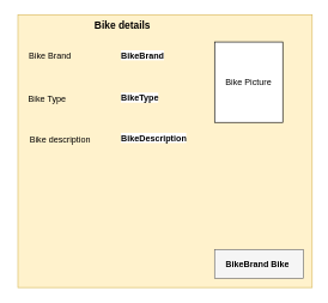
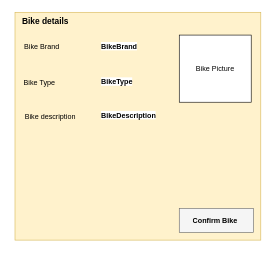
- <mxCell id="6" value="&lt;b style=&quot;font-size: 14px;&quot;&gt;&lt;font style=&quot;font-size: 14px;&quot;&gt;Bike details&lt;/font&gt;&lt;/b&gt;" style="text;html=1;strokeColor=none;fillColor=none;align=left;verticalAlign=middle;whiteSpace=wrap;rounded=0;fontSize=14;" vertex="1" parent="2"><mxGeometry x="109" y="5.12" width="90" height="20" as="geometry" /></mxCell>
+ <mxCell id="6" value="&lt;b style=&quot;font-size: 14px;&quot;&gt;&lt;font style=&quot;font-size: 14px;&quot;&gt;Bike details&lt;/font&gt;&lt;/b&gt;" style="text;html=1;strokeColor=none;fillColor=none;align=left;verticalAlign=middle;whiteSpace=wrap;rounded=0;fontSize=14;" vertex="1" parent="2"><mxGeometry x="14" y="5.12" width="90" height="20" as="geometry" /></mxCell>
- <mxCell id="7" value="Bike Picture" style="rounded=0;whiteSpace=wrap;html=1;" vertex="1" parent="2"><mxGeometry x="278" y="38" width="95" height="112" as="geometry" /></mxCell>
+ <mxCell id="7" value="Bike Picture" style="rounded=0;whiteSpace=wrap;html=1;" vertex="1" parent="2"><mxGeometry x="278" y="38" width="120" height="112" as="geometry" /></mxCell>
- <mxCell id="9" value="&lt;h1&gt;&lt;font style=&quot;font-size: 12px&quot;&gt;BikeBrand Bike&lt;/font&gt;&lt;/h1&gt;" style="text;html=1;strokeColor=none;fillColor=none;spacing=5;spacingTop=-20;whiteSpace=wrap;overflow=hidden;rounded=0;align=center;" vertex="1" parent="2"><mxGeometry x="278" y="324.12" width="120" height="30" as="geometry" /></mxCell>
+ <mxCell id="9" value="&lt;h1&gt;&lt;font style=&quot;font-size: 12px&quot;&gt;Confirm Bike&lt;/font&gt;&lt;/h1&gt;" style="text;html=1;strokeColor=none;fillColor=none;spacing=5;spacingTop=-20;whiteSpace=wrap;overflow=hidden;rounded=0;align=center;" vertex="1" parent="2"><mxGeometry x="278" y="324.12" width="120" height="30" as="geometry" /></mxCell>
